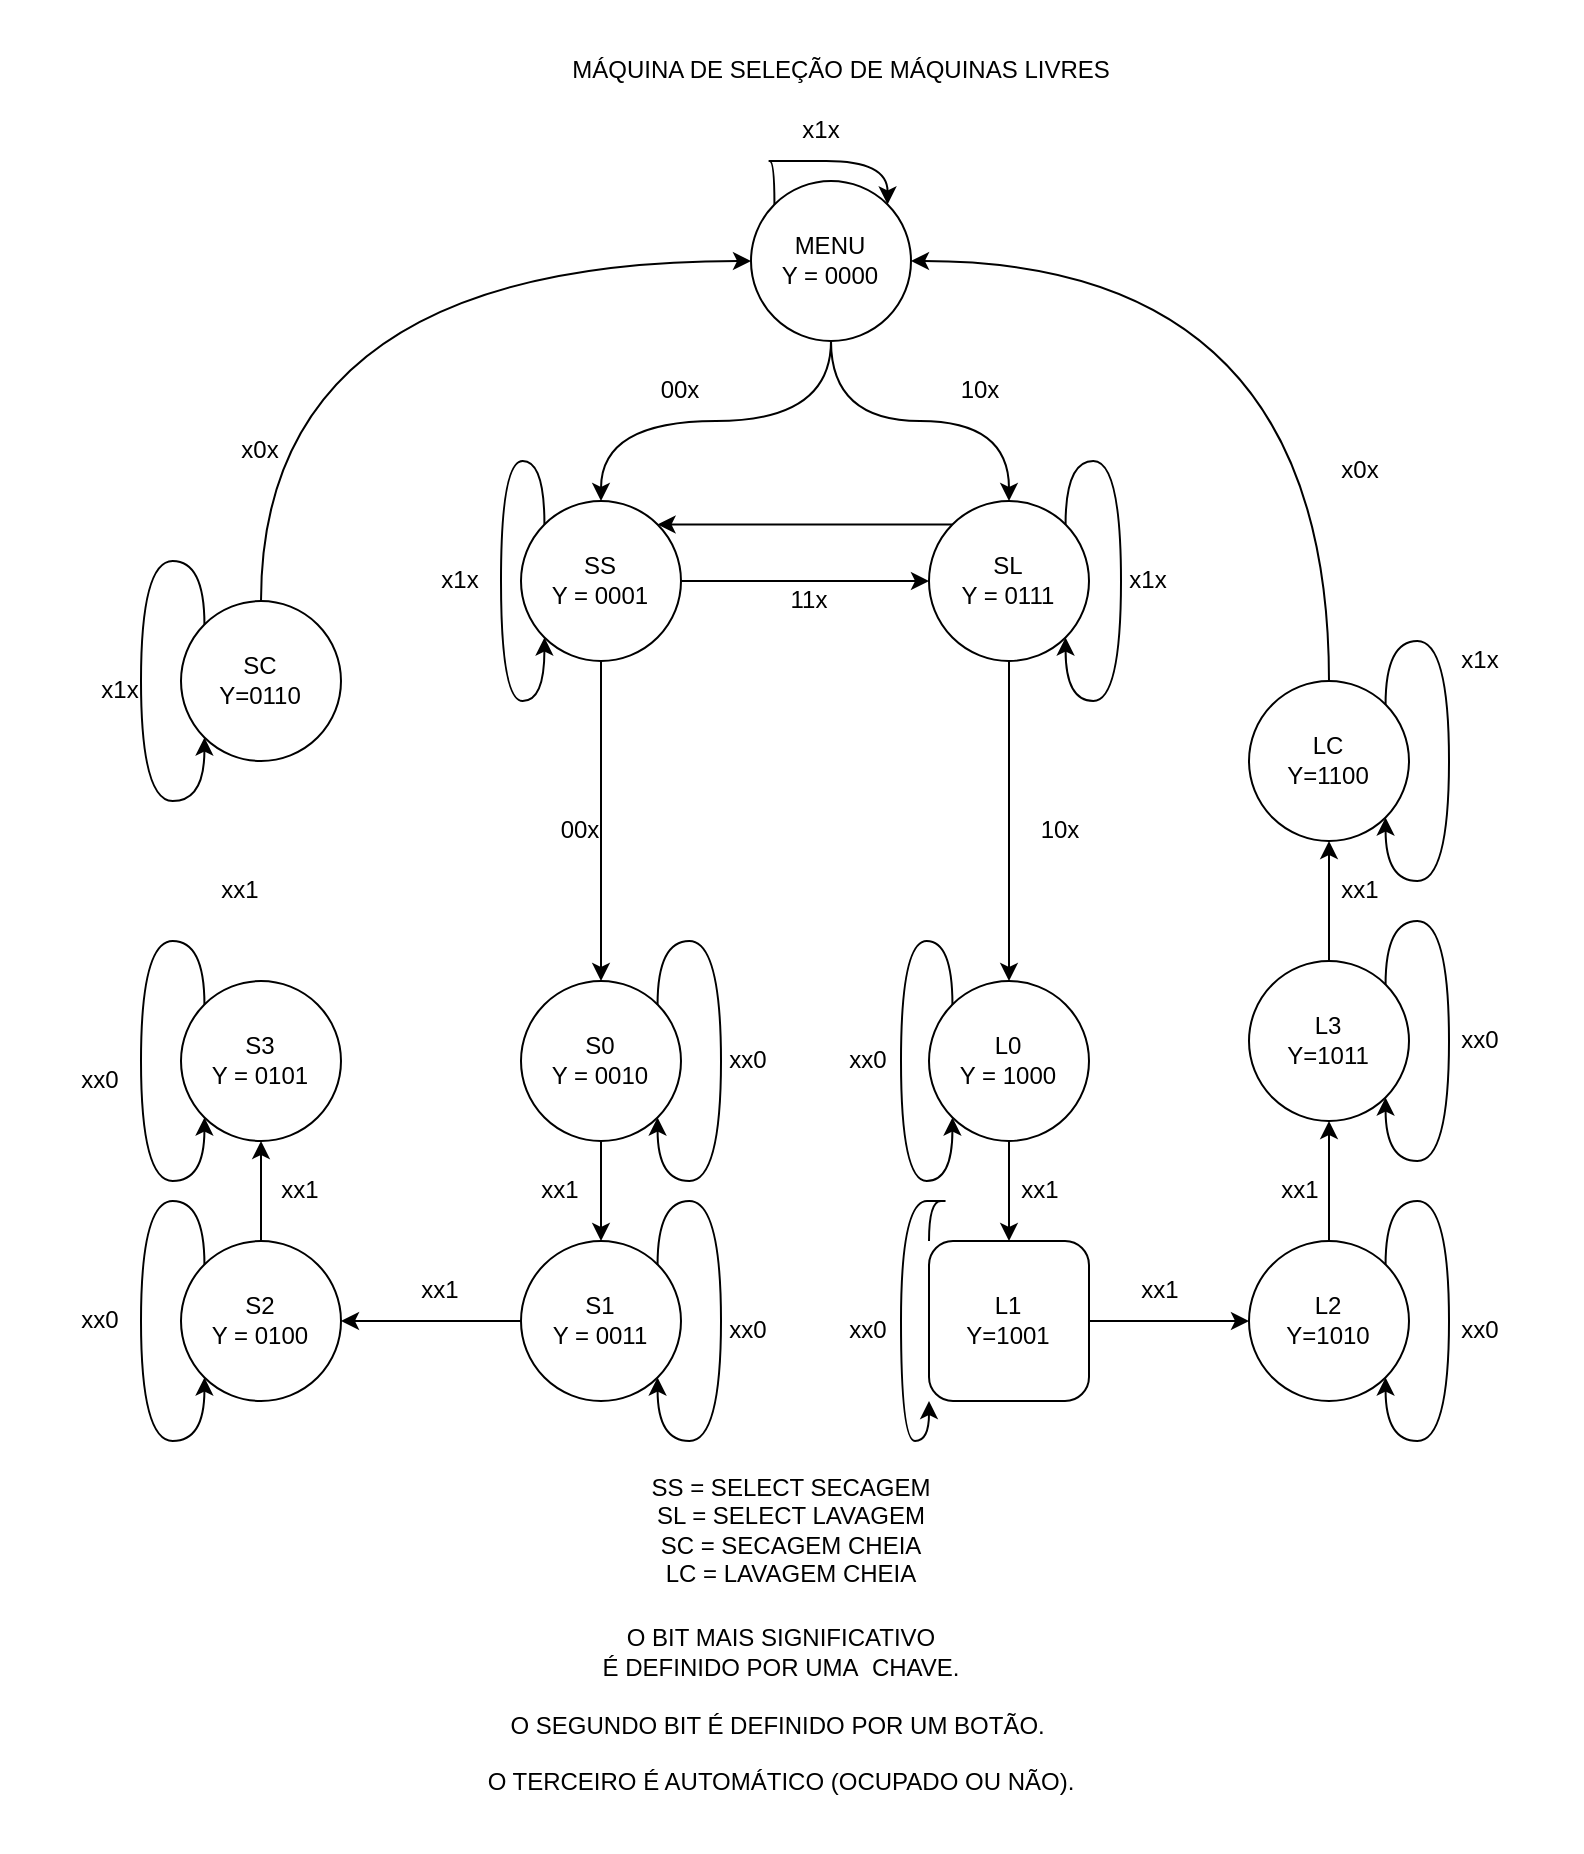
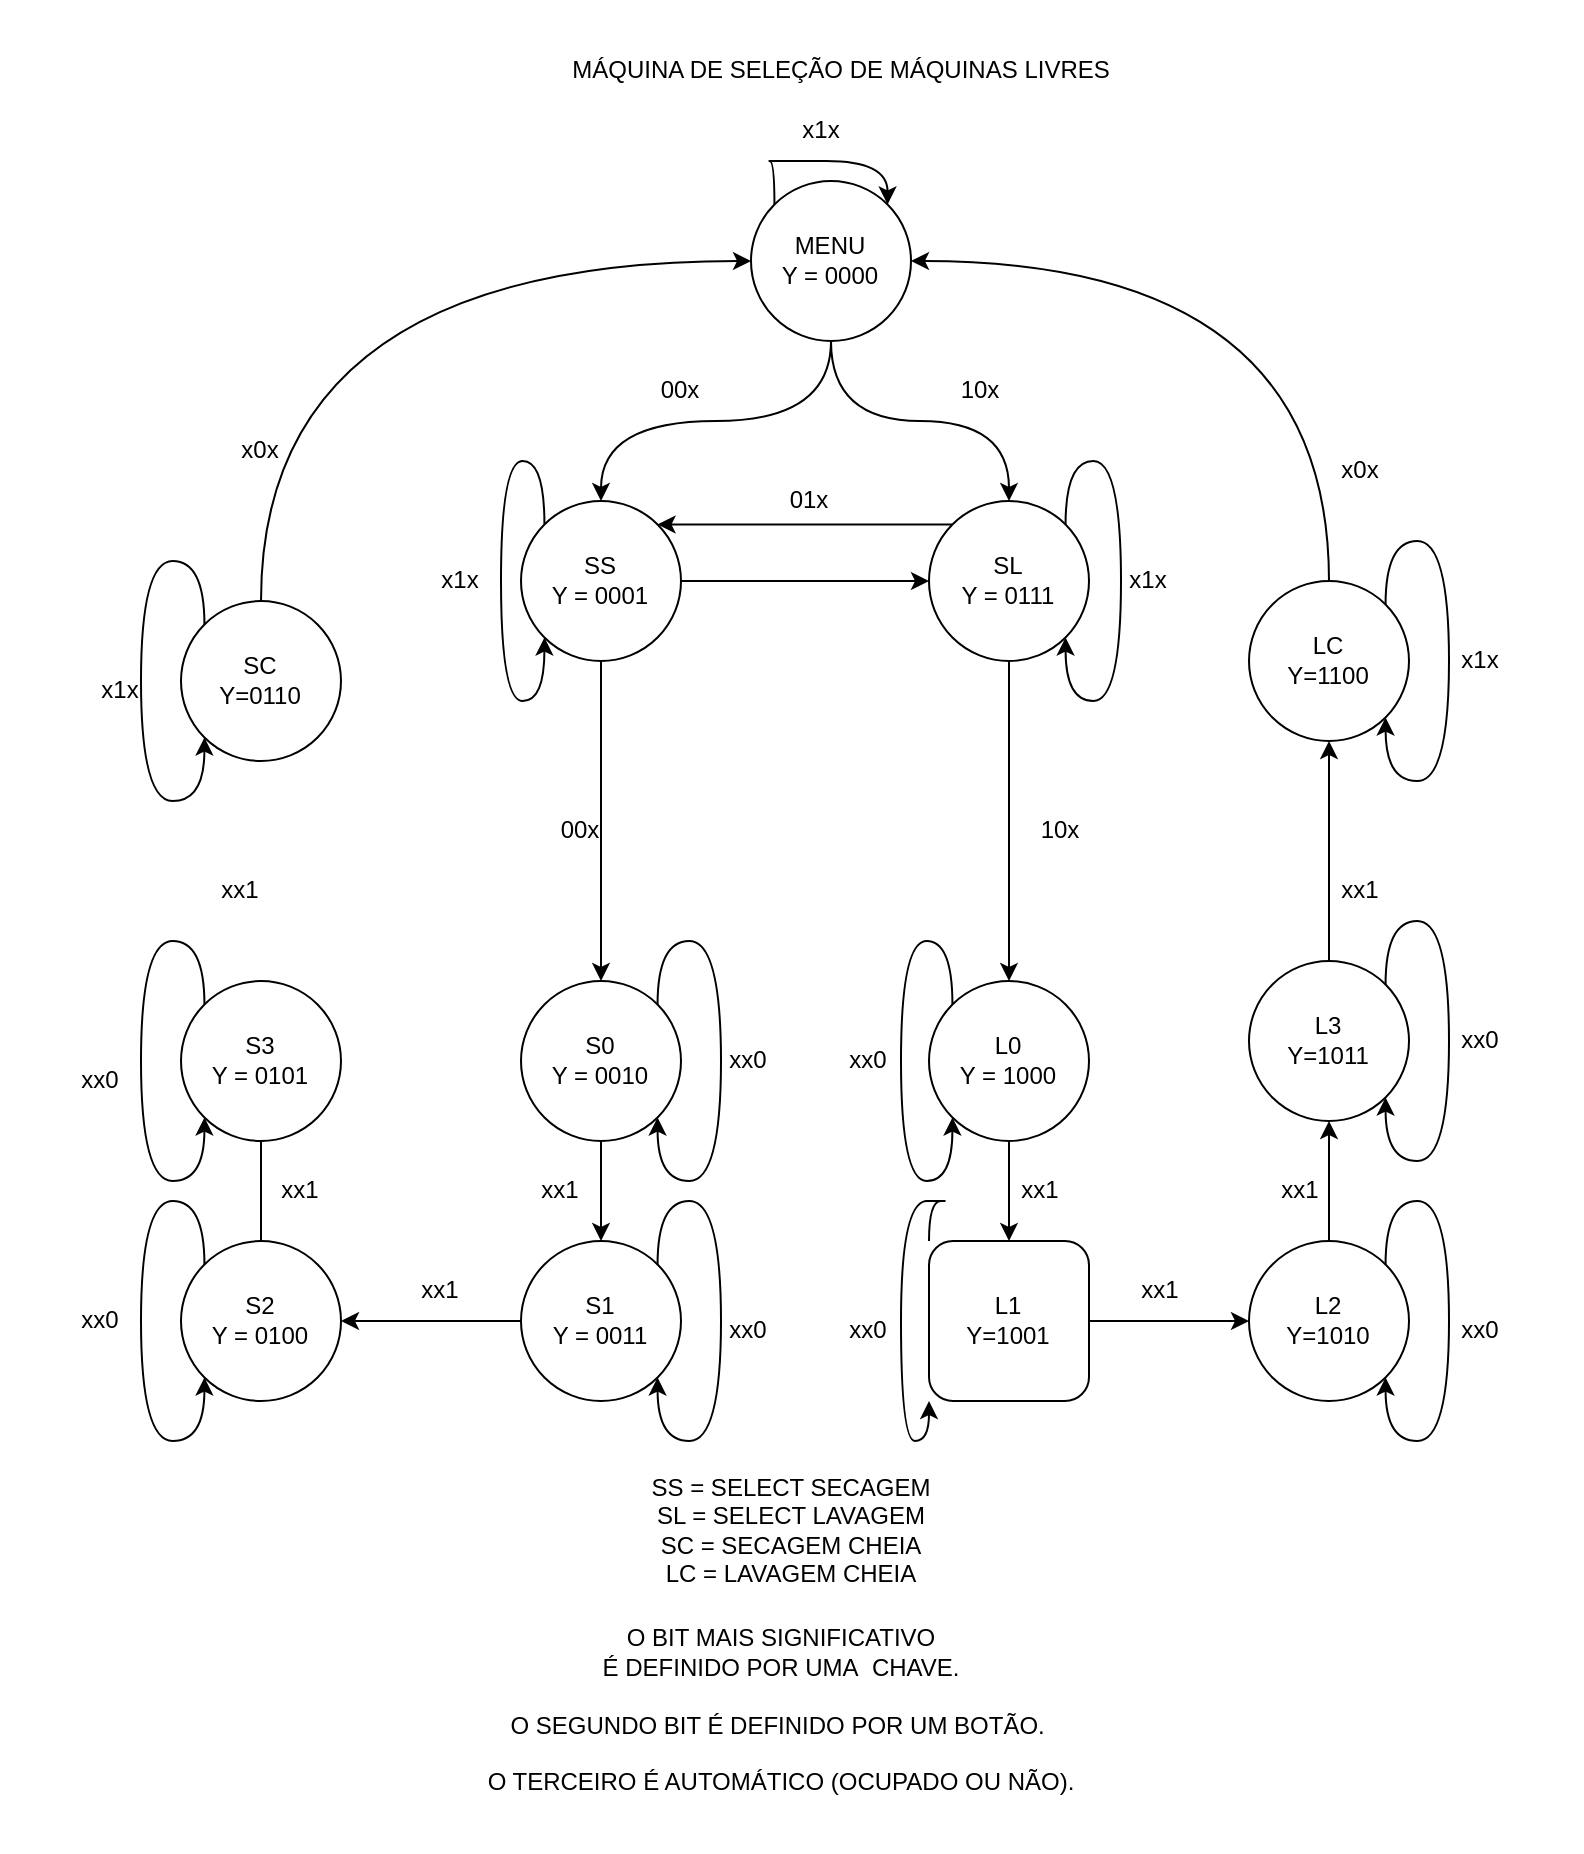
+ <mxCell id="72" value="01x" style="text;html=1;align=center;verticalAlign=middle;resizable=0;points=[];autosize=1;strokeColor=none;fillColor=none;" vertex="1" parent="1"><mxGeometry x="384" y="235" width="40" height="30" as="geometry" /></mxCell>
- <mxCell id="71" value="11x" style="text;html=1;align=center;verticalAlign=middle;resizable=0;points=[];autosize=1;strokeColor=none;fillColor=none;" vertex="1" parent="1"><mxGeometry x="384" y="285" width="40" height="30" as="geometry" /></mxCell>
- <mxCell id="44" value="LC&lt;br&gt;Y=1100" style="ellipse;whiteSpace=wrap;html=1;aspect=fixed;" parent="1" vertex="1"><mxGeometry x="624" y="340" width="80" height="80" as="geometry" /></mxCell>
+ <mxCell id="44" value="LC&lt;br&gt;Y=1100" style="ellipse;whiteSpace=wrap;html=1;aspect=fixed;" parent="1" vertex="1"><mxGeometry x="624" y="290" width="80" height="80" as="geometry" /></mxCell>
- <mxCell id="16" style="edgeStyle=orthogonalEdgeStyle;curved=1;rounded=0;orthogonalLoop=1;jettySize=auto;html=1;exitX=0.5;exitY=0;exitDx=0;exitDy=0;entryX=0.5;entryY=1;entryDx=0;entryDy=0;" parent="1" source="17" target="4" edge="1"><mxGeometry relative="1" as="geometry" /></mxCell>
+ <mxCell id="16" style="edgeStyle=orthogonalEdgeStyle;curved=1;rounded=0;orthogonalLoop=1;jettySize=auto;html=1;exitX=0.5;exitY=0;exitDx=0;exitDy=0;entryX=0.5;entryY=1;entryDx=0;entryDy=0;endArrow=none;" parent="1" source="17" target="4" edge="1"><mxGeometry relative="1" as="geometry" /></mxCell>
